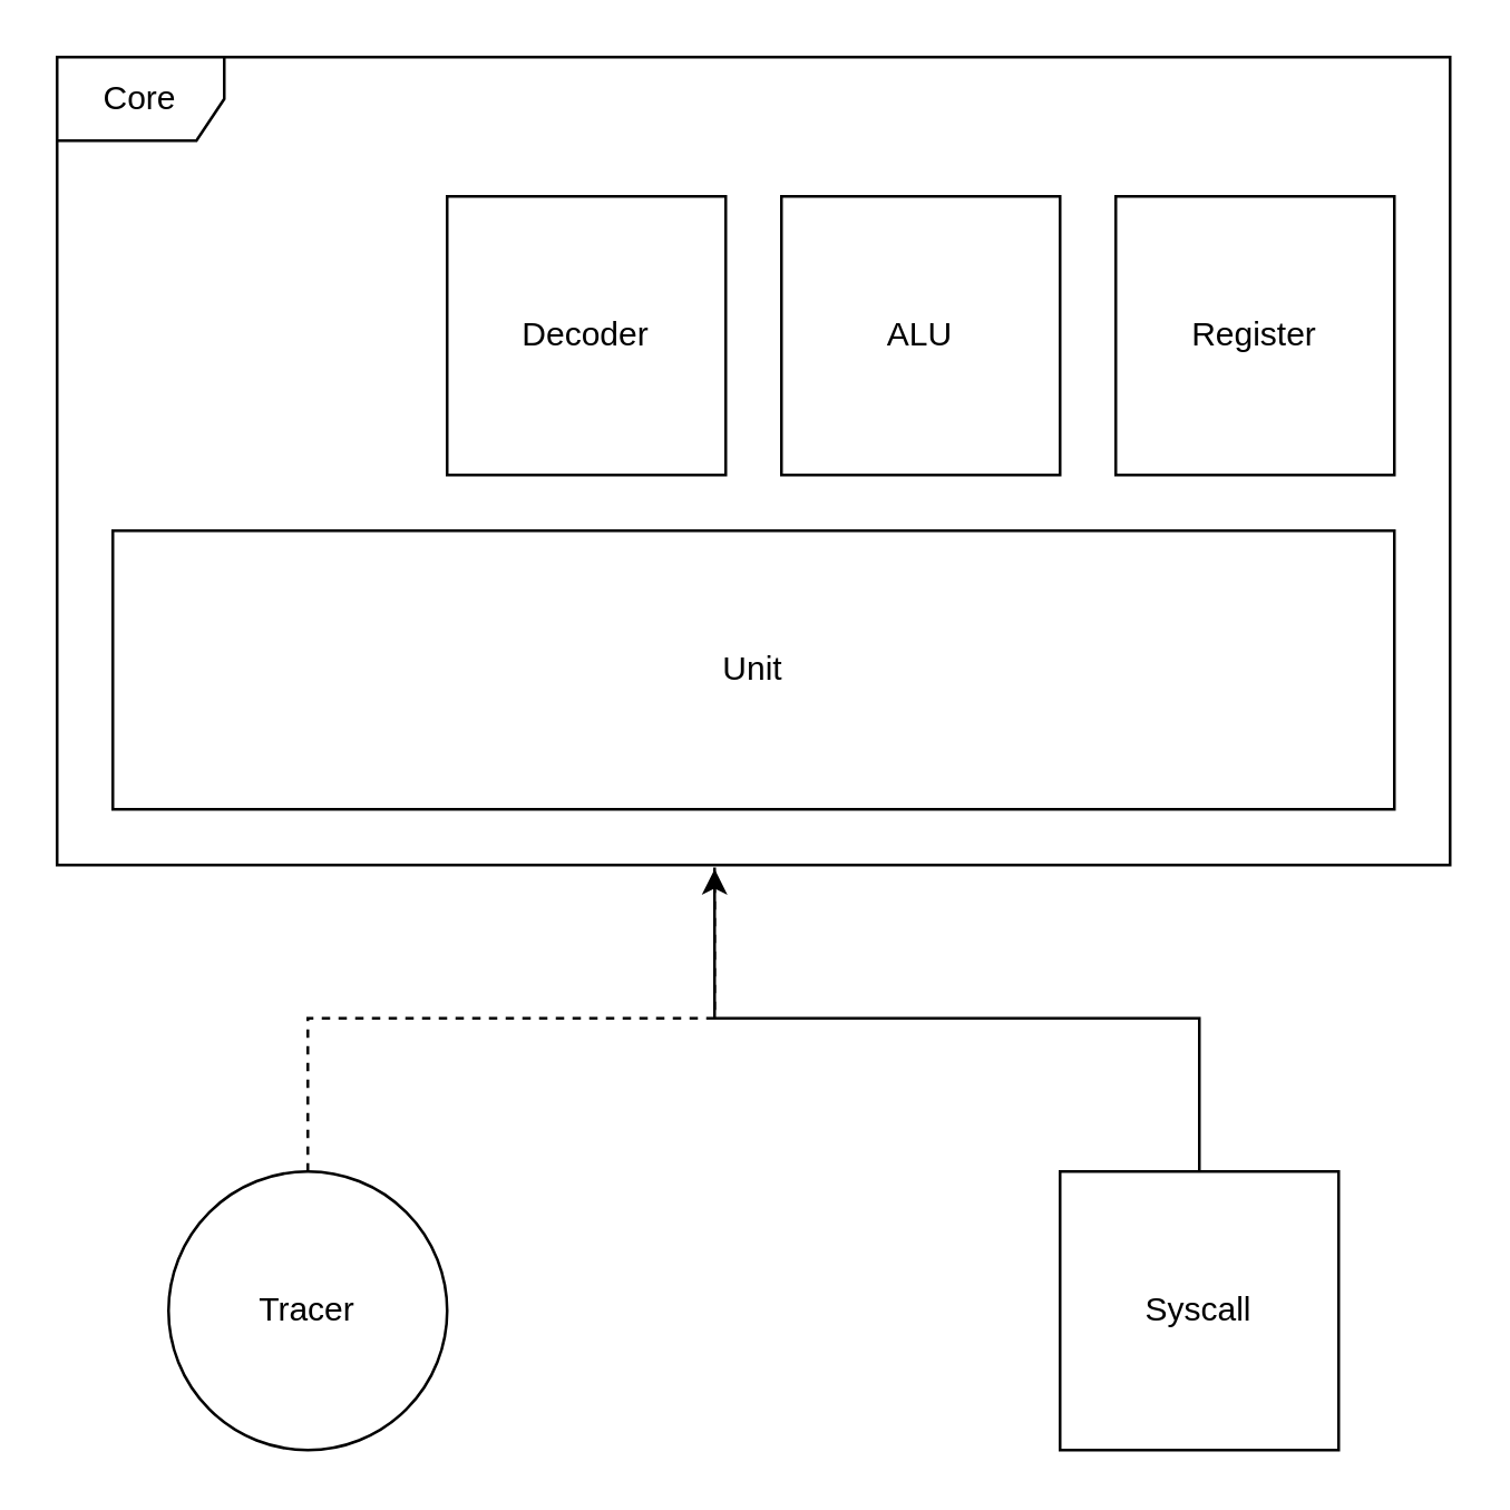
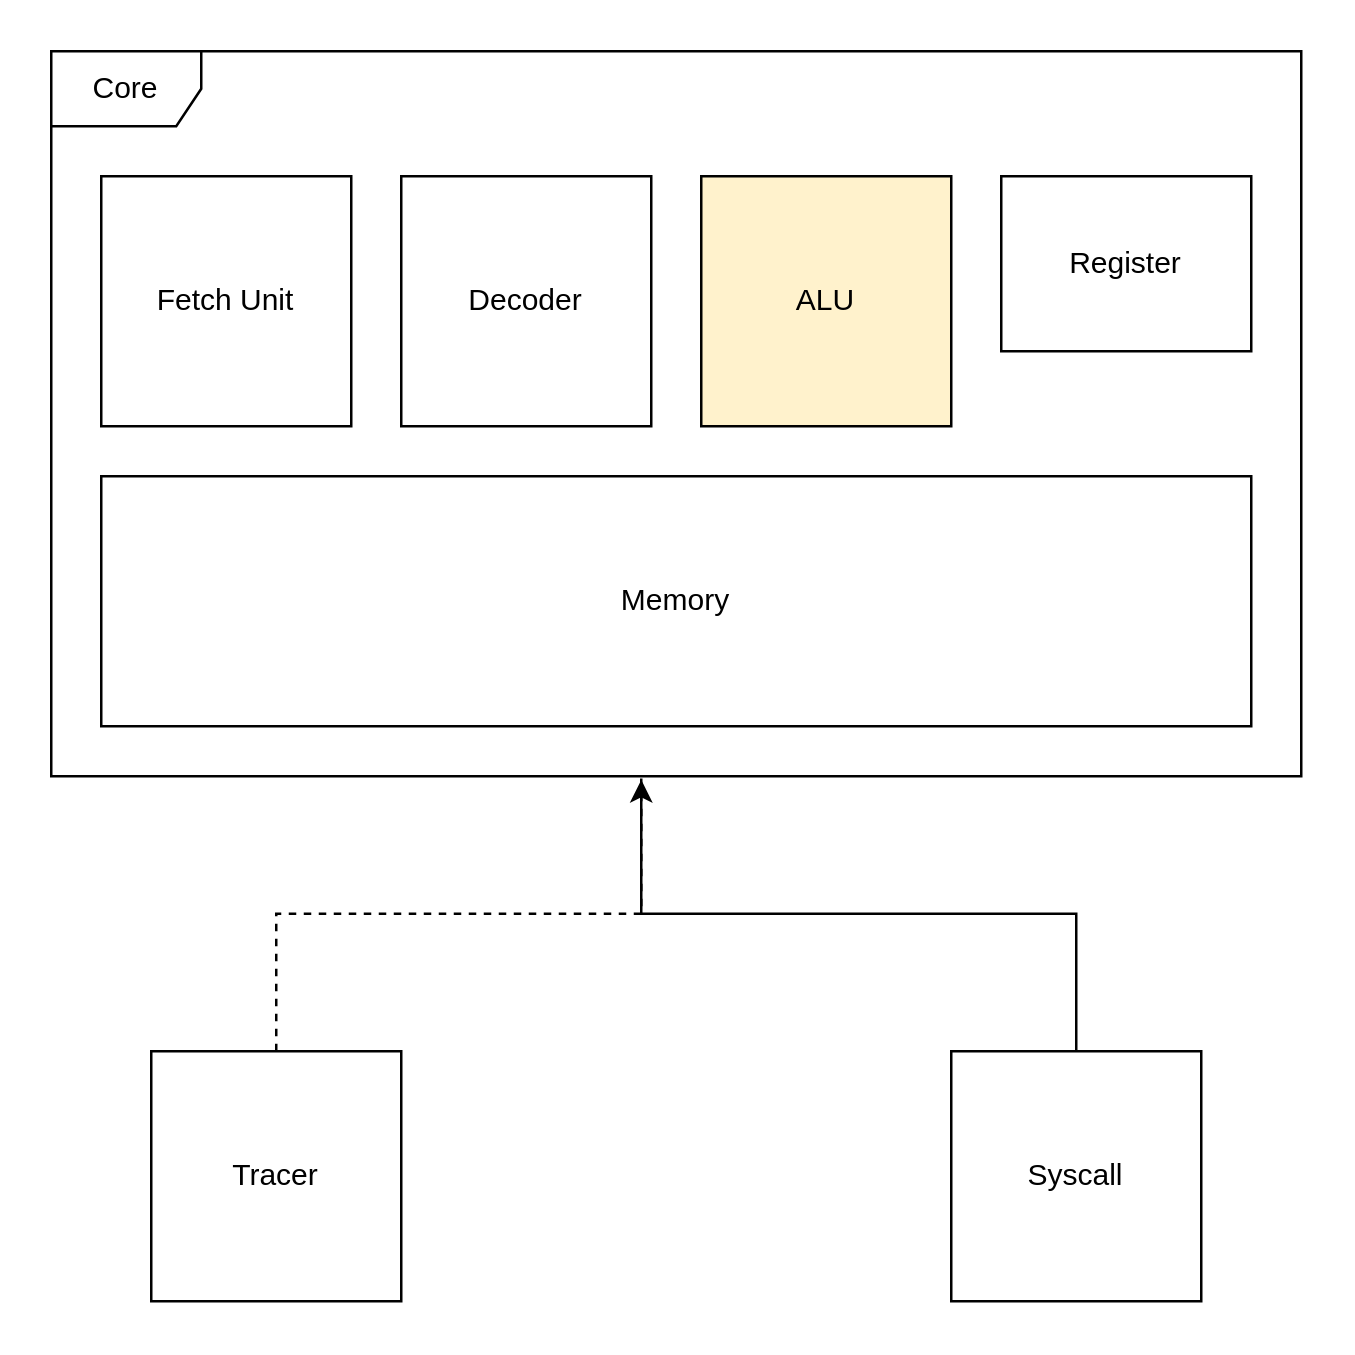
+ <mxCell id="11" value="Fetch Unit" style="html=1;whiteSpace=wrap;" vertex="1" parent="1"><mxGeometry x="40" y="70" width="100" height="100" as="geometry" /></mxCell>
- <mxCell id="3" value="ALU" style="html=1;whiteSpace=wrap;" vertex="1" parent="1"><mxGeometry x="280" y="70" width="100" height="100" as="geometry" /></mxCell>
+ <mxCell id="3" value="ALU" style="html=1;whiteSpace=wrap;fillColor=#fff2cc;" vertex="1" parent="1"><mxGeometry x="280" y="70" width="100" height="100" as="geometry" /></mxCell>
- <mxCell id="6" value="Register" style="html=1;whiteSpace=wrap;" vertex="1" parent="1"><mxGeometry x="400" y="70" width="100" height="100" as="geometry" /></mxCell>
+ <mxCell id="6" value="Register" style="html=1;whiteSpace=wrap;" vertex="1" parent="1"><mxGeometry x="400" y="70" width="100" height="70" as="geometry" /></mxCell>
- <mxCell id="5" value="Unit" style="html=1;whiteSpace=wrap;" vertex="1" parent="1"><mxGeometry x="40" y="190" width="460" height="100" as="geometry" /></mxCell>
+ <mxCell id="5" value="Memory" style="html=1;whiteSpace=wrap;" vertex="1" parent="1"><mxGeometry x="40" y="190" width="460" height="100" as="geometry" /></mxCell>
- <mxCell id="10" value="Tracer" style="ellipse;html=1;whiteSpace=wrap;" vertex="1" parent="1"><mxGeometry x="60" y="420" width="100" height="100" as="geometry" /></mxCell>
+ <mxCell id="10" value="Tracer" style="html=1;whiteSpace=wrap;" vertex="1" parent="1"><mxGeometry x="60" y="420" width="100" height="100" as="geometry" /></mxCell>
